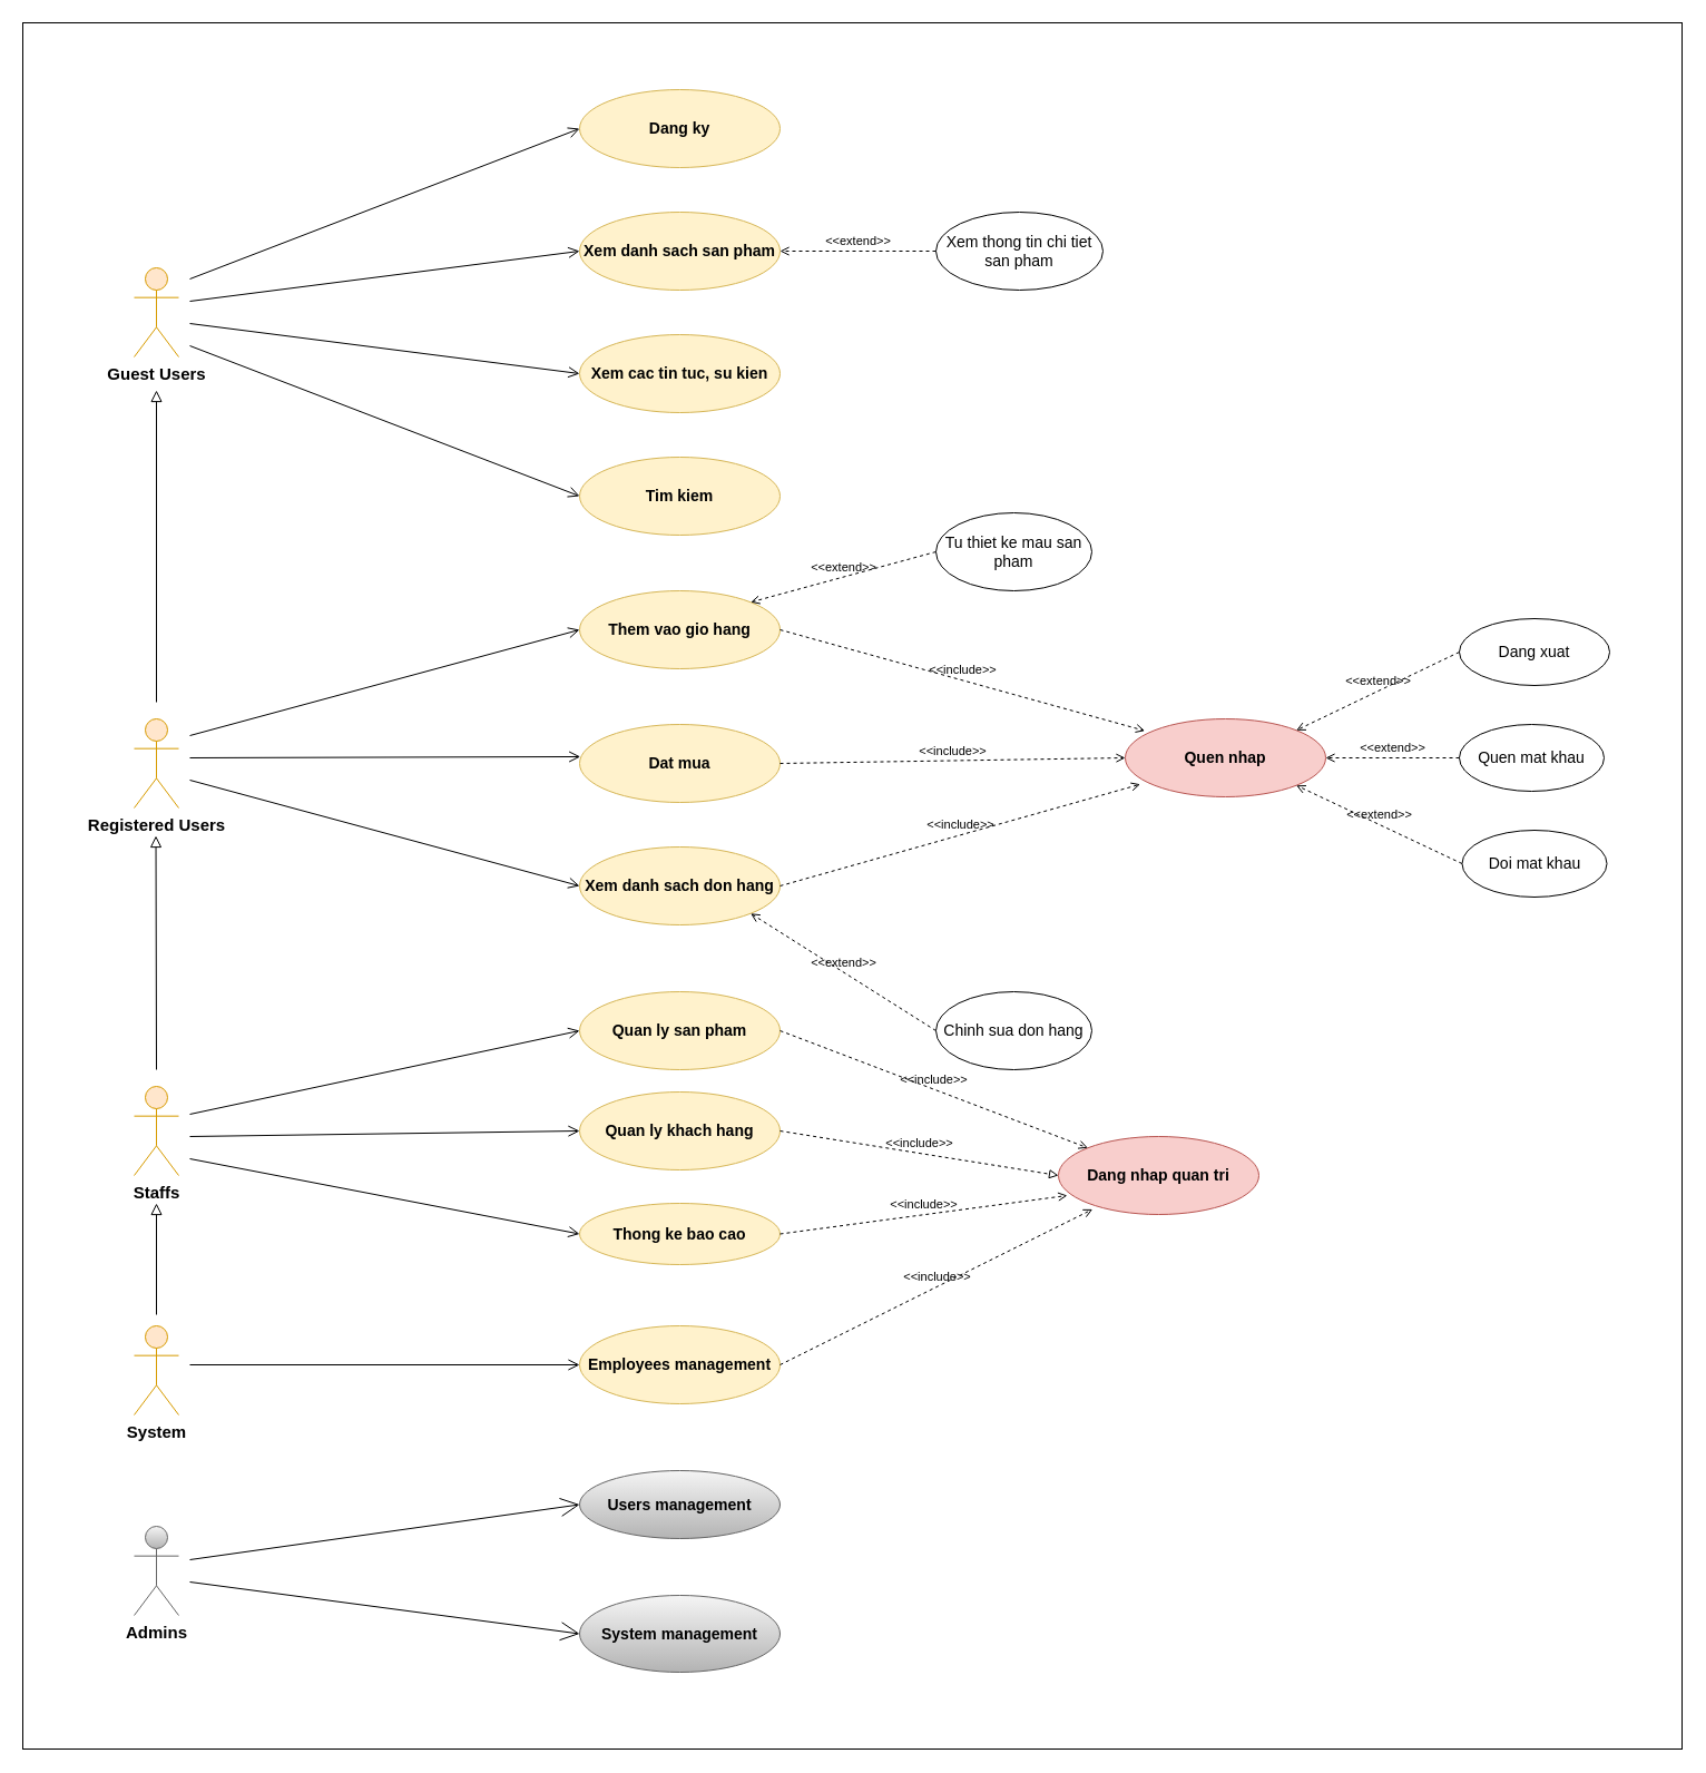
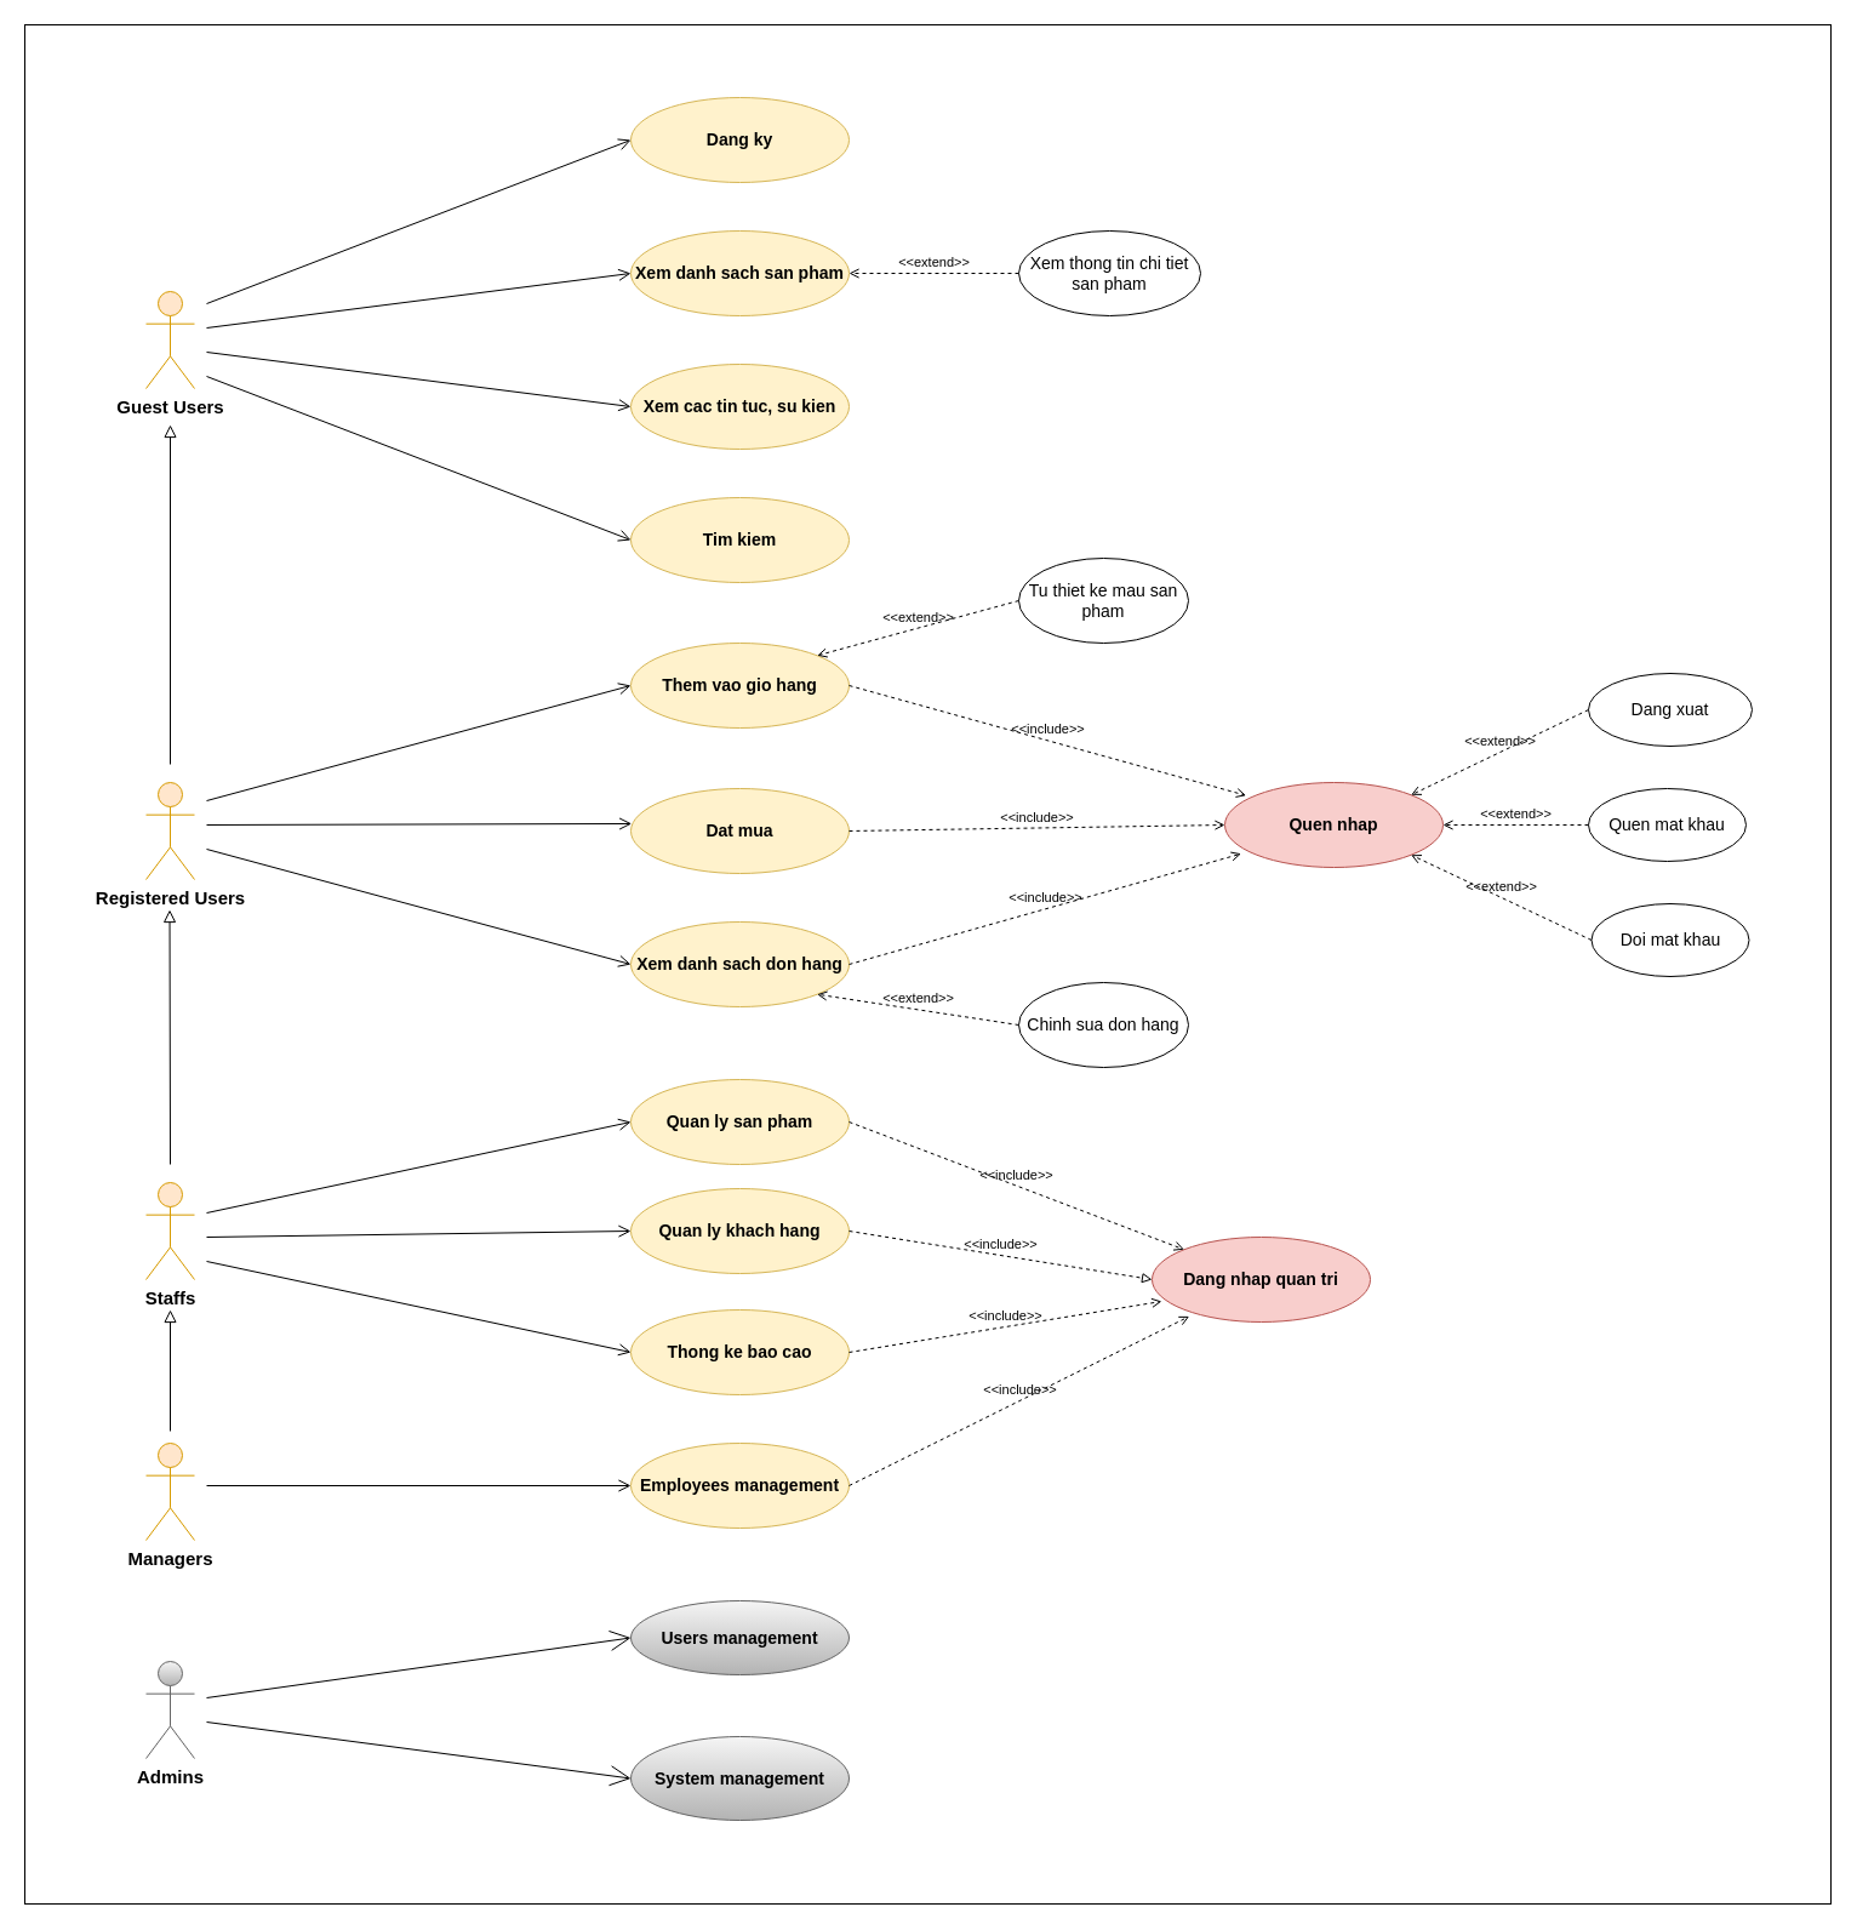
- <mxCell id="30" value="&lt;font style=&quot;font-size: 14px;&quot;&gt;Chinh sua don hang&lt;/font&gt;" style="ellipse;whiteSpace=wrap;html=1;" vertex="1" parent="1"><mxGeometry x="840" y="890" width="140" height="70" as="geometry" /></mxCell>
+ <mxCell id="30" value="&lt;font style=&quot;font-size: 14px;&quot;&gt;Chinh sua don hang&lt;/font&gt;" style="ellipse;whiteSpace=wrap;html=1;" vertex="1" parent="1"><mxGeometry x="840" y="810" width="140" height="70" as="geometry" /></mxCell>
- <mxCell id="33" value="&lt;b&gt;&lt;font style=&quot;font-size: 14px;&quot;&gt;Thong ke bao cao&lt;/font&gt;&lt;/b&gt;" style="ellipse;whiteSpace=wrap;html=1;fillColor=#fff2cc;strokeColor=#d6b656;" vertex="1" parent="1"><mxGeometry x="520" y="1080" width="180" height="55" as="geometry" /></mxCell>
+ <mxCell id="33" value="&lt;b&gt;&lt;font style=&quot;font-size: 14px;&quot;&gt;Thong ke bao cao&lt;/font&gt;&lt;/b&gt;" style="ellipse;whiteSpace=wrap;html=1;fillColor=#fff2cc;strokeColor=#d6b656;" vertex="1" parent="1"><mxGeometry x="520" y="1080" width="180" height="70" as="geometry" /></mxCell>
- <mxCell id="6" value="&lt;b&gt;&lt;font style=&quot;font-size: 15px;&quot;&gt;System&lt;/font&gt;&lt;/b&gt;" style="shape=umlActor;verticalLabelPosition=bottom;verticalAlign=top;html=1;outlineConnect=0;fillColor=#ffe6cc;strokeColor=#d79b00;" parent="1" vertex="1"><mxGeometry x="120" y="1190" width="40" height="80" as="geometry" /></mxCell>
+ <mxCell id="6" value="&lt;b&gt;&lt;font style=&quot;font-size: 15px;&quot;&gt;Managers&lt;/font&gt;&lt;/b&gt;" style="shape=umlActor;verticalLabelPosition=bottom;verticalAlign=top;html=1;outlineConnect=0;fillColor=#ffe6cc;strokeColor=#d79b00;" parent="1" vertex="1"><mxGeometry x="120" y="1190" width="40" height="80" as="geometry" /></mxCell>
